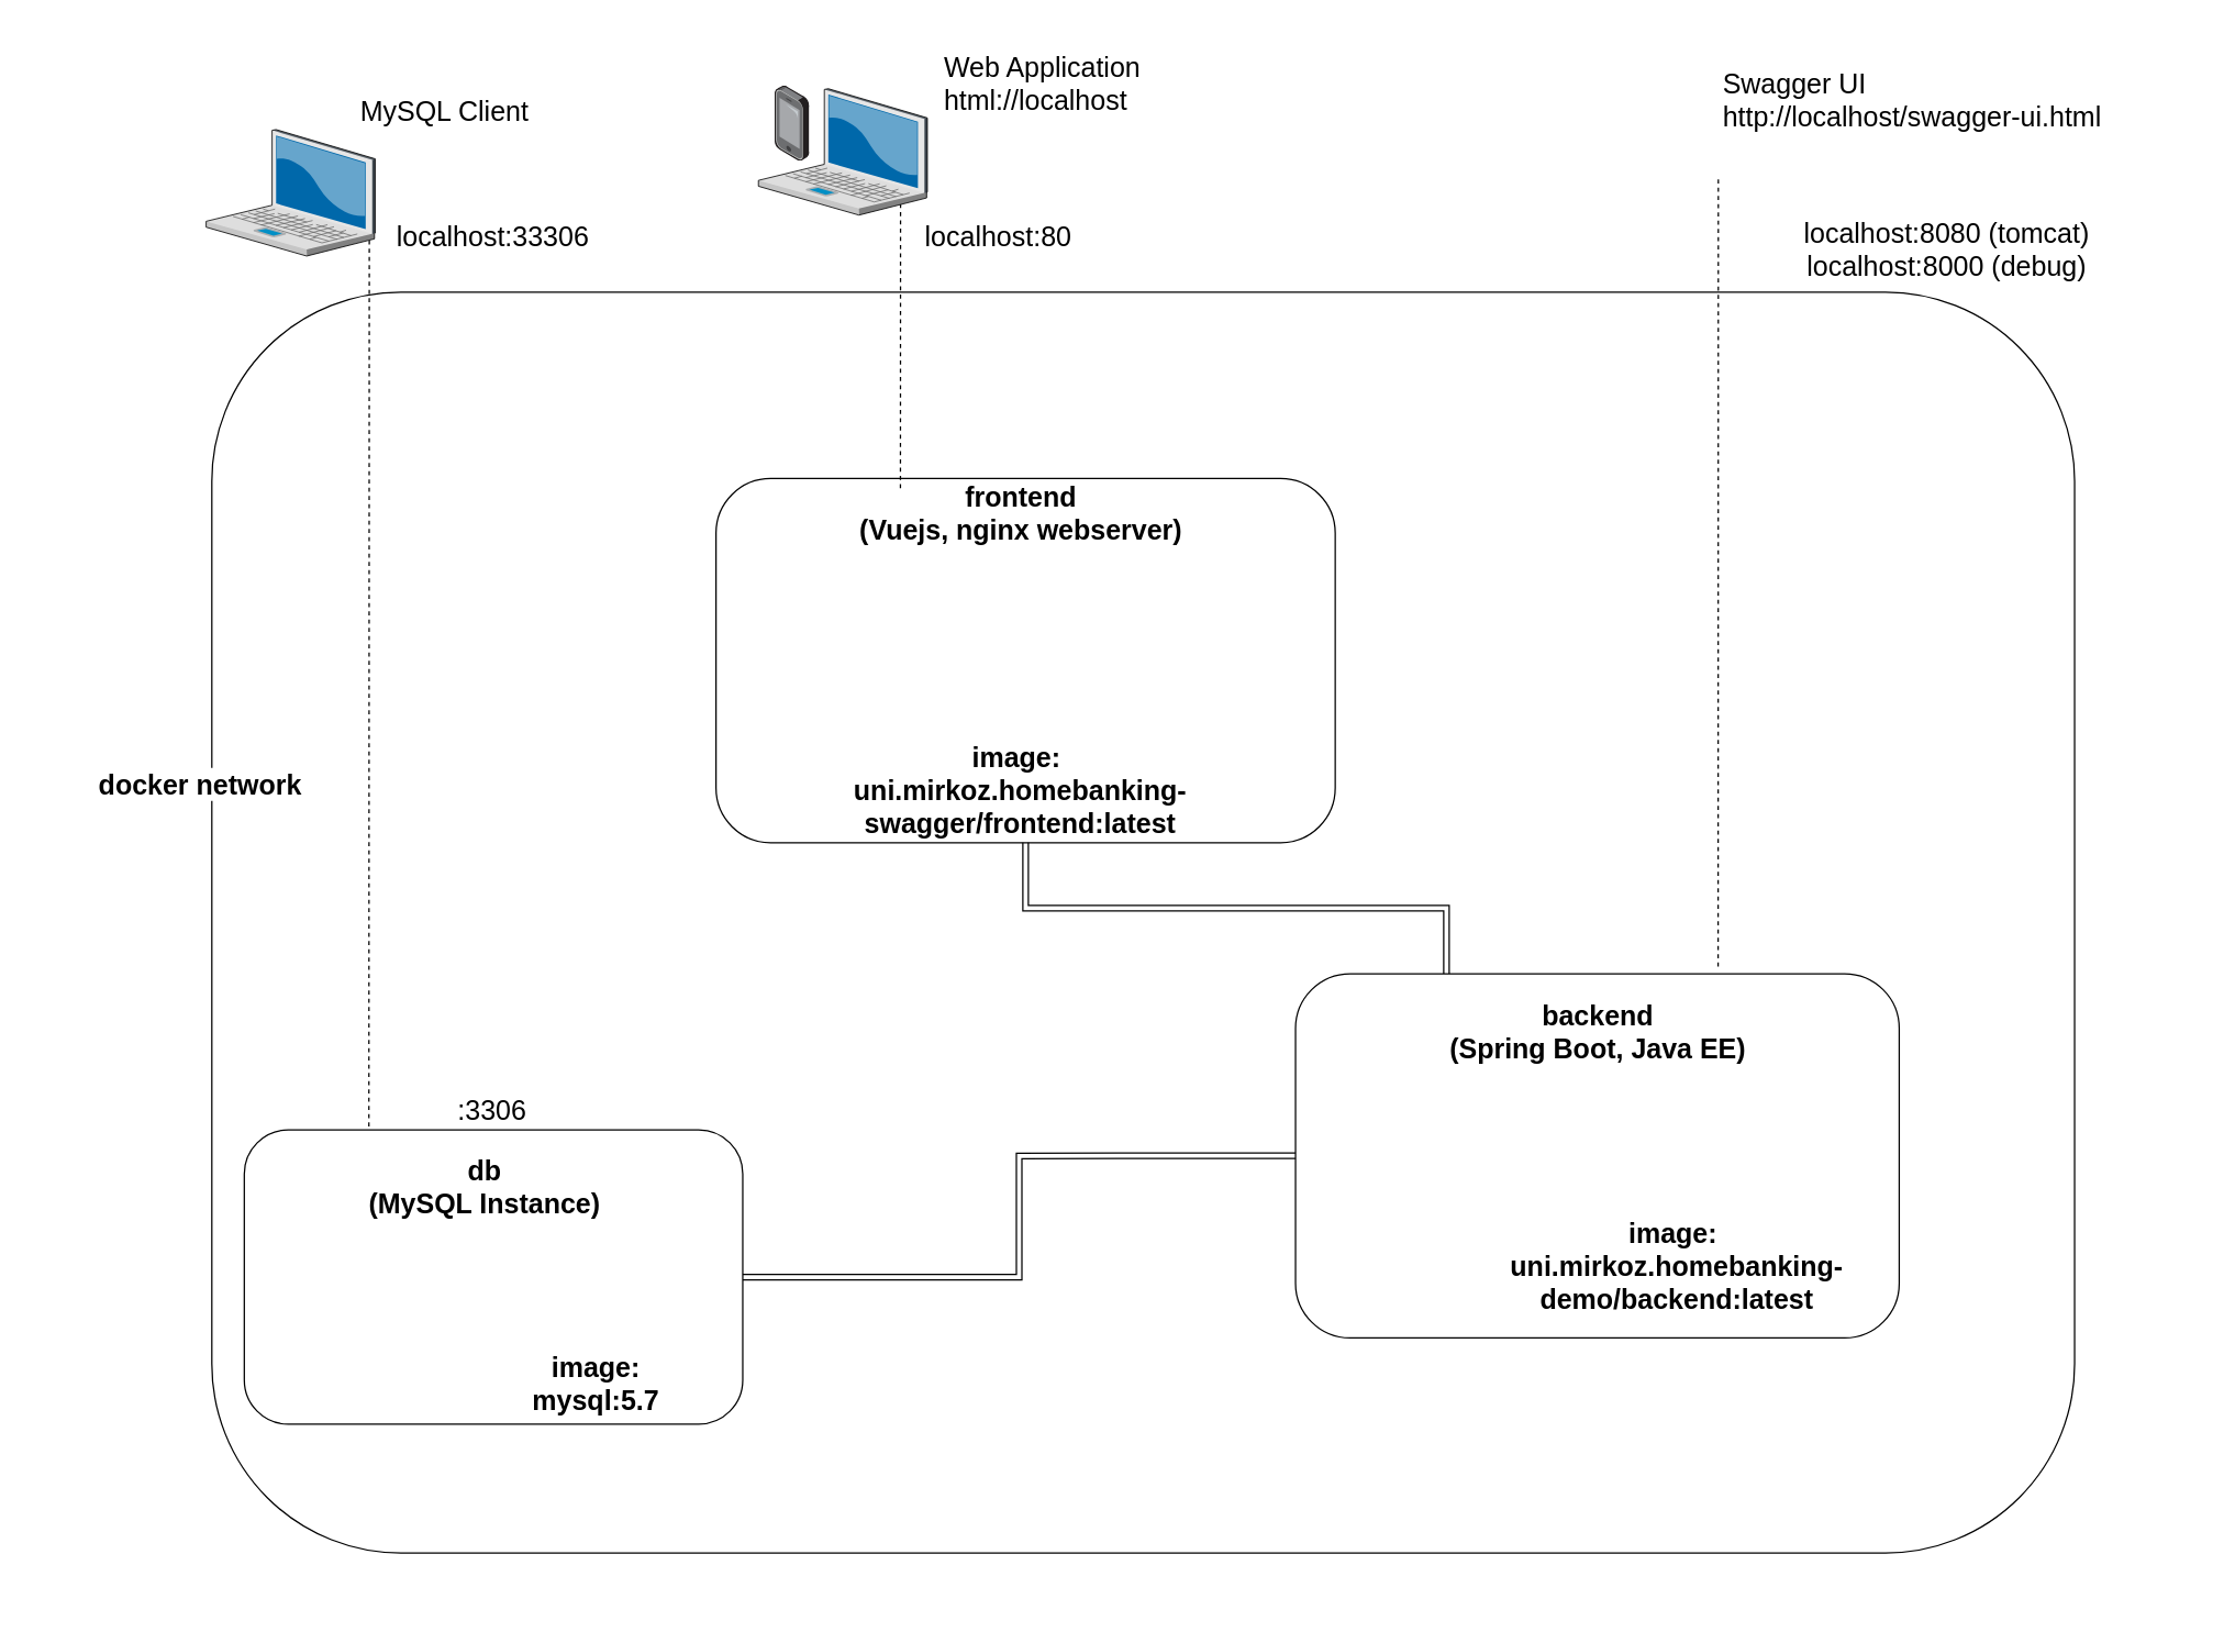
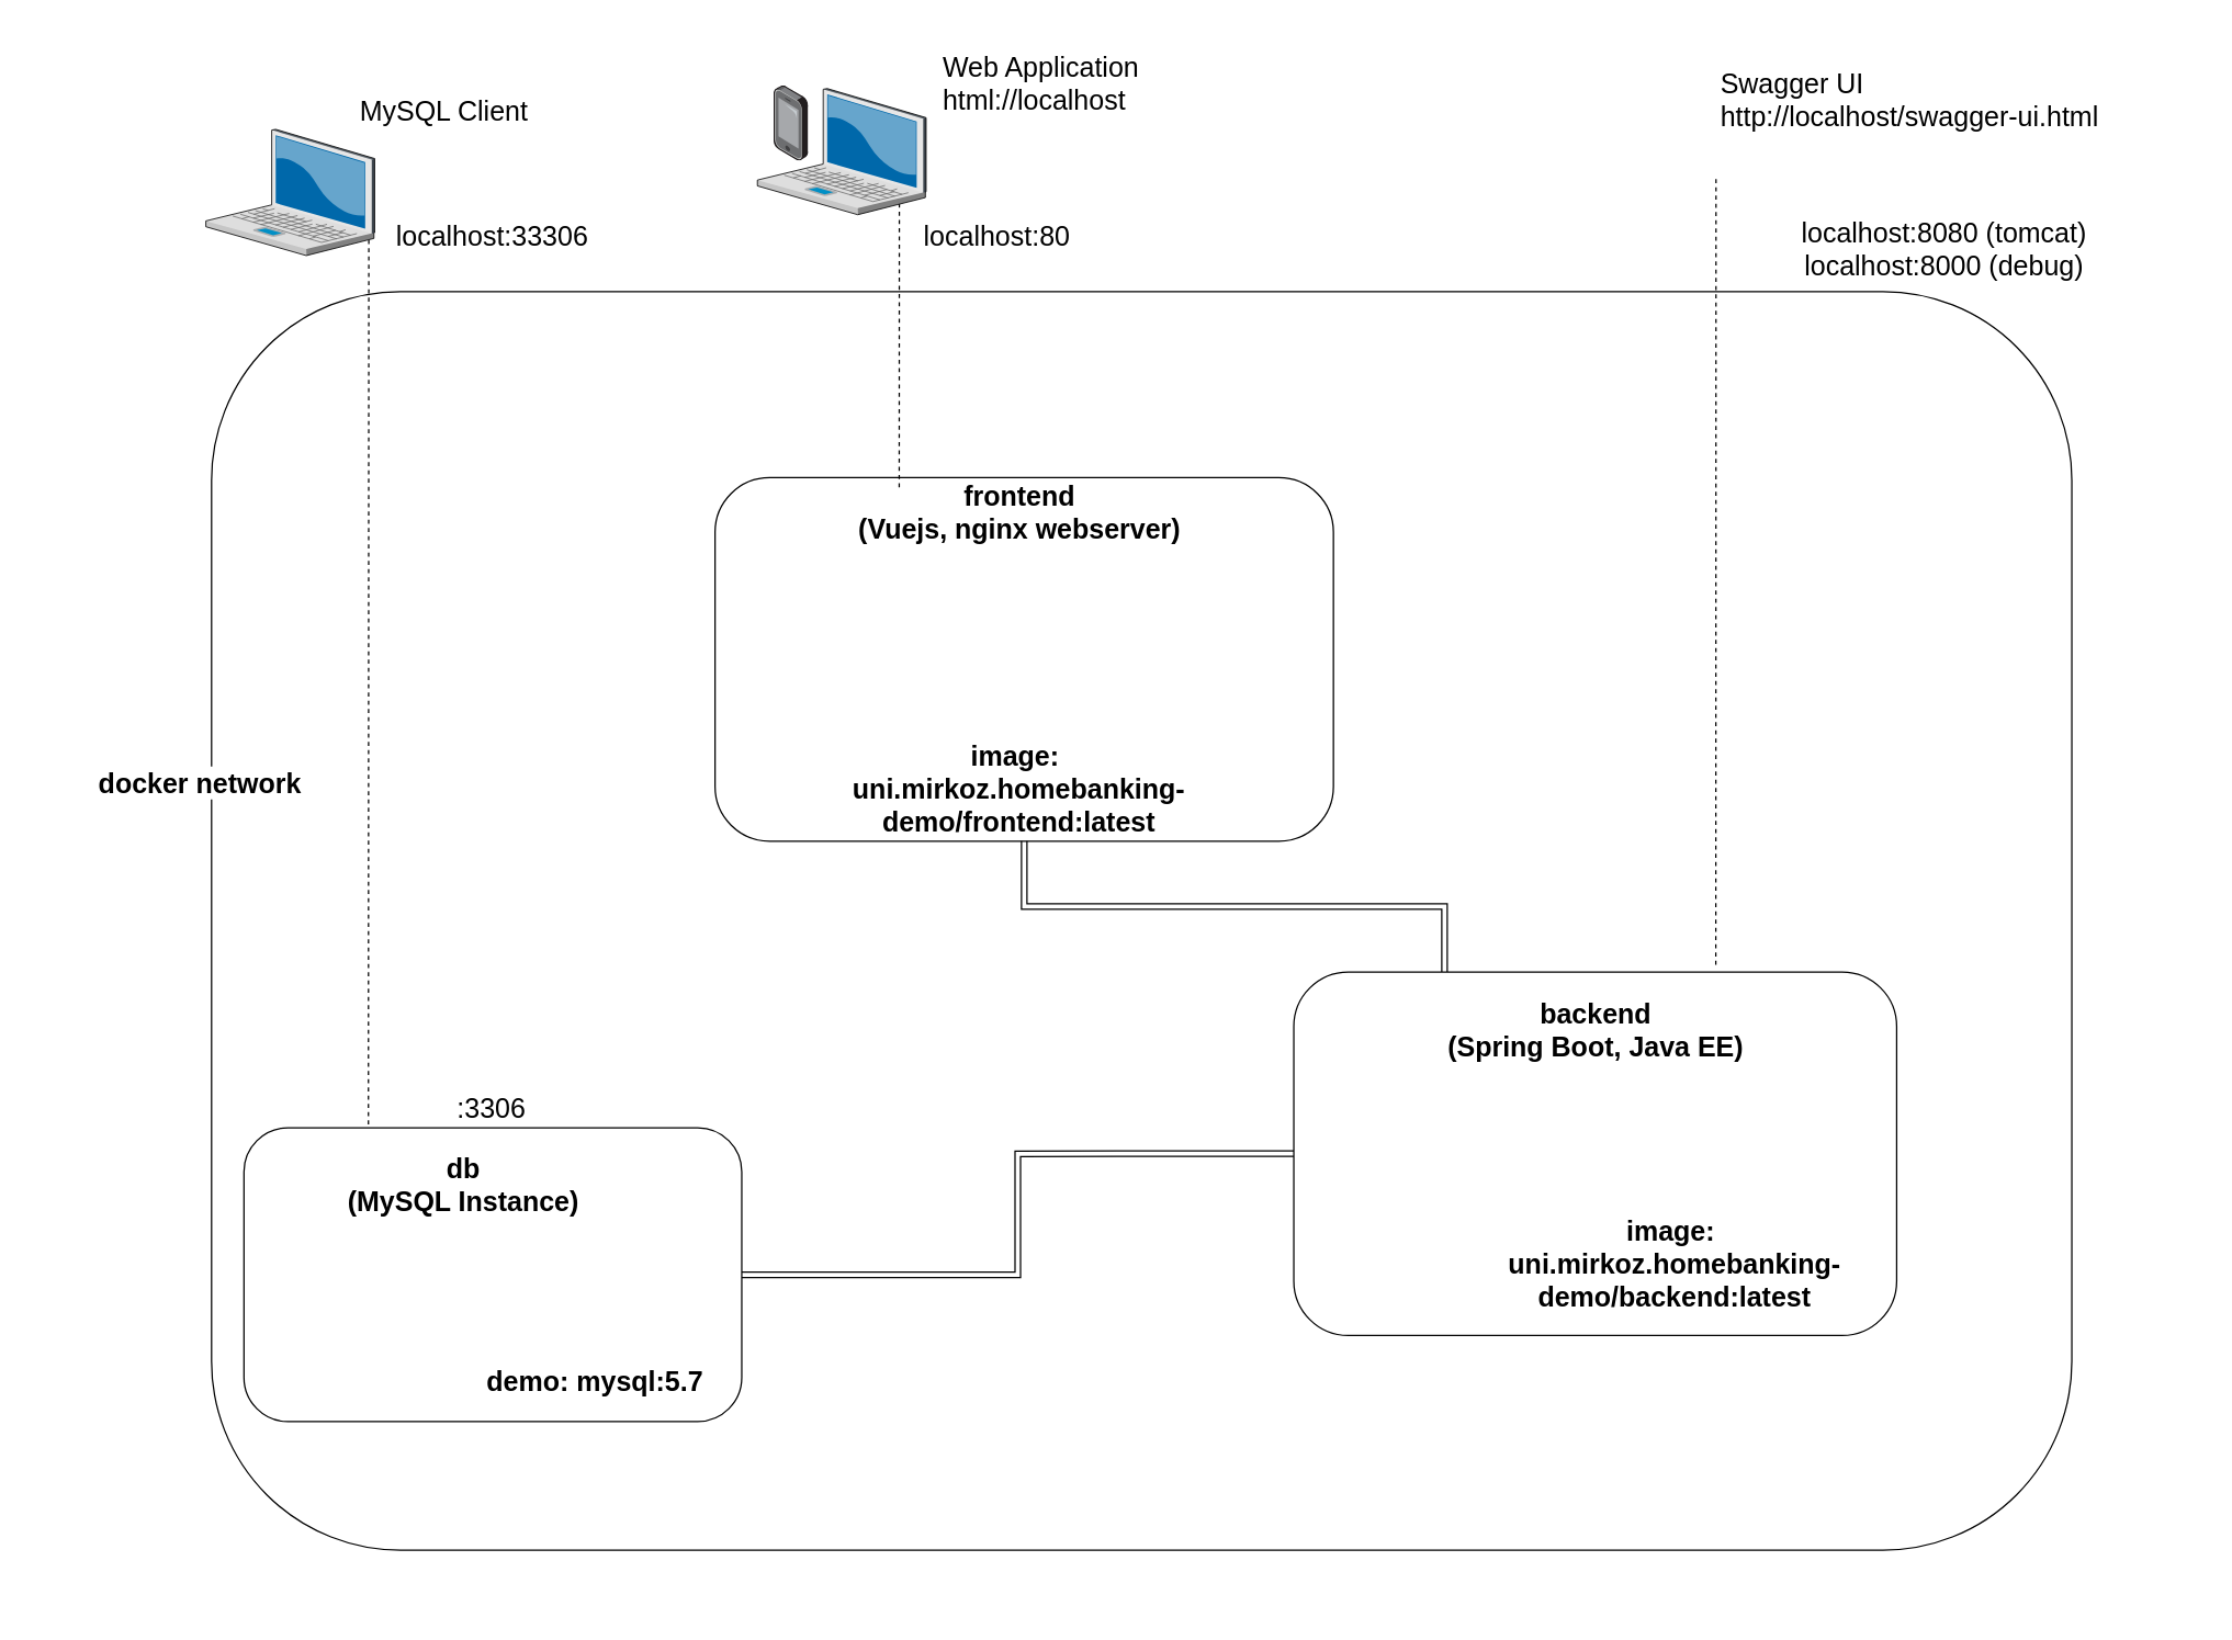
- <mxCell id="12" value="image:&amp;nbsp; uni.mirkoz.homebanking-swagger/frontend:latest" style="text;html=1;strokeColor=none;fillColor=none;align=center;verticalAlign=middle;whiteSpace=wrap;rounded=0;fontStyle=1;fontSize=20;" vertex="1" parent="8"><mxGeometry x="77.228" y="187.132" width="288.819" height="77.504" as="geometry" /></mxCell>
+ <mxCell id="12" value="image:&amp;nbsp; uni.mirkoz.homebanking-demo/frontend:latest" style="text;html=1;strokeColor=none;fillColor=none;align=center;verticalAlign=middle;whiteSpace=wrap;rounded=0;fontStyle=1;fontSize=20;" vertex="1" parent="8"><mxGeometry x="77.228" y="187.132" width="288.819" height="77.504" as="geometry" /></mxCell>
- <mxCell id="34" value="db&lt;br style=&quot;font-size: 20px;&quot;&gt;(MySQL Instance)" style="text;html=1;strokeColor=none;fillColor=none;align=center;verticalAlign=middle;whiteSpace=wrap;rounded=0;fontStyle=1;fontSize=20;" vertex="1" parent="32"><mxGeometry x="50.229" y="20.396" width="251.147" height="40.792" as="geometry" /></mxCell>
+ <mxCell id="34" value="db&lt;br style=&quot;font-size: 20px;&quot;&gt;(MySQL Instance)" style="text;html=1;strokeColor=none;fillColor=none;align=center;verticalAlign=middle;whiteSpace=wrap;rounded=0;fontStyle=1;fontSize=20;" vertex="1" parent="32"><mxGeometry x="35.229" y="20.396" width="251.147" height="40.792" as="geometry" /></mxCell>
- <mxCell id="37" value="image: mysql:5.7" style="text;html=1;strokeColor=none;fillColor=none;align=center;verticalAlign=middle;whiteSpace=wrap;rounded=0;fontStyle=1;fontSize=20;" vertex="1" parent="32"><mxGeometry x="174.547" y="163.167" width="163.246" height="40.792" as="geometry" /></mxCell>
+ <mxCell id="37" value="demo: mysql:5.7" style="text;html=1;strokeColor=none;fillColor=none;align=center;verticalAlign=middle;whiteSpace=wrap;rounded=0;fontStyle=1;fontSize=20;" vertex="1" parent="32"><mxGeometry x="174.547" y="163.167" width="163.246" height="40.792" as="geometry" /></mxCell>
